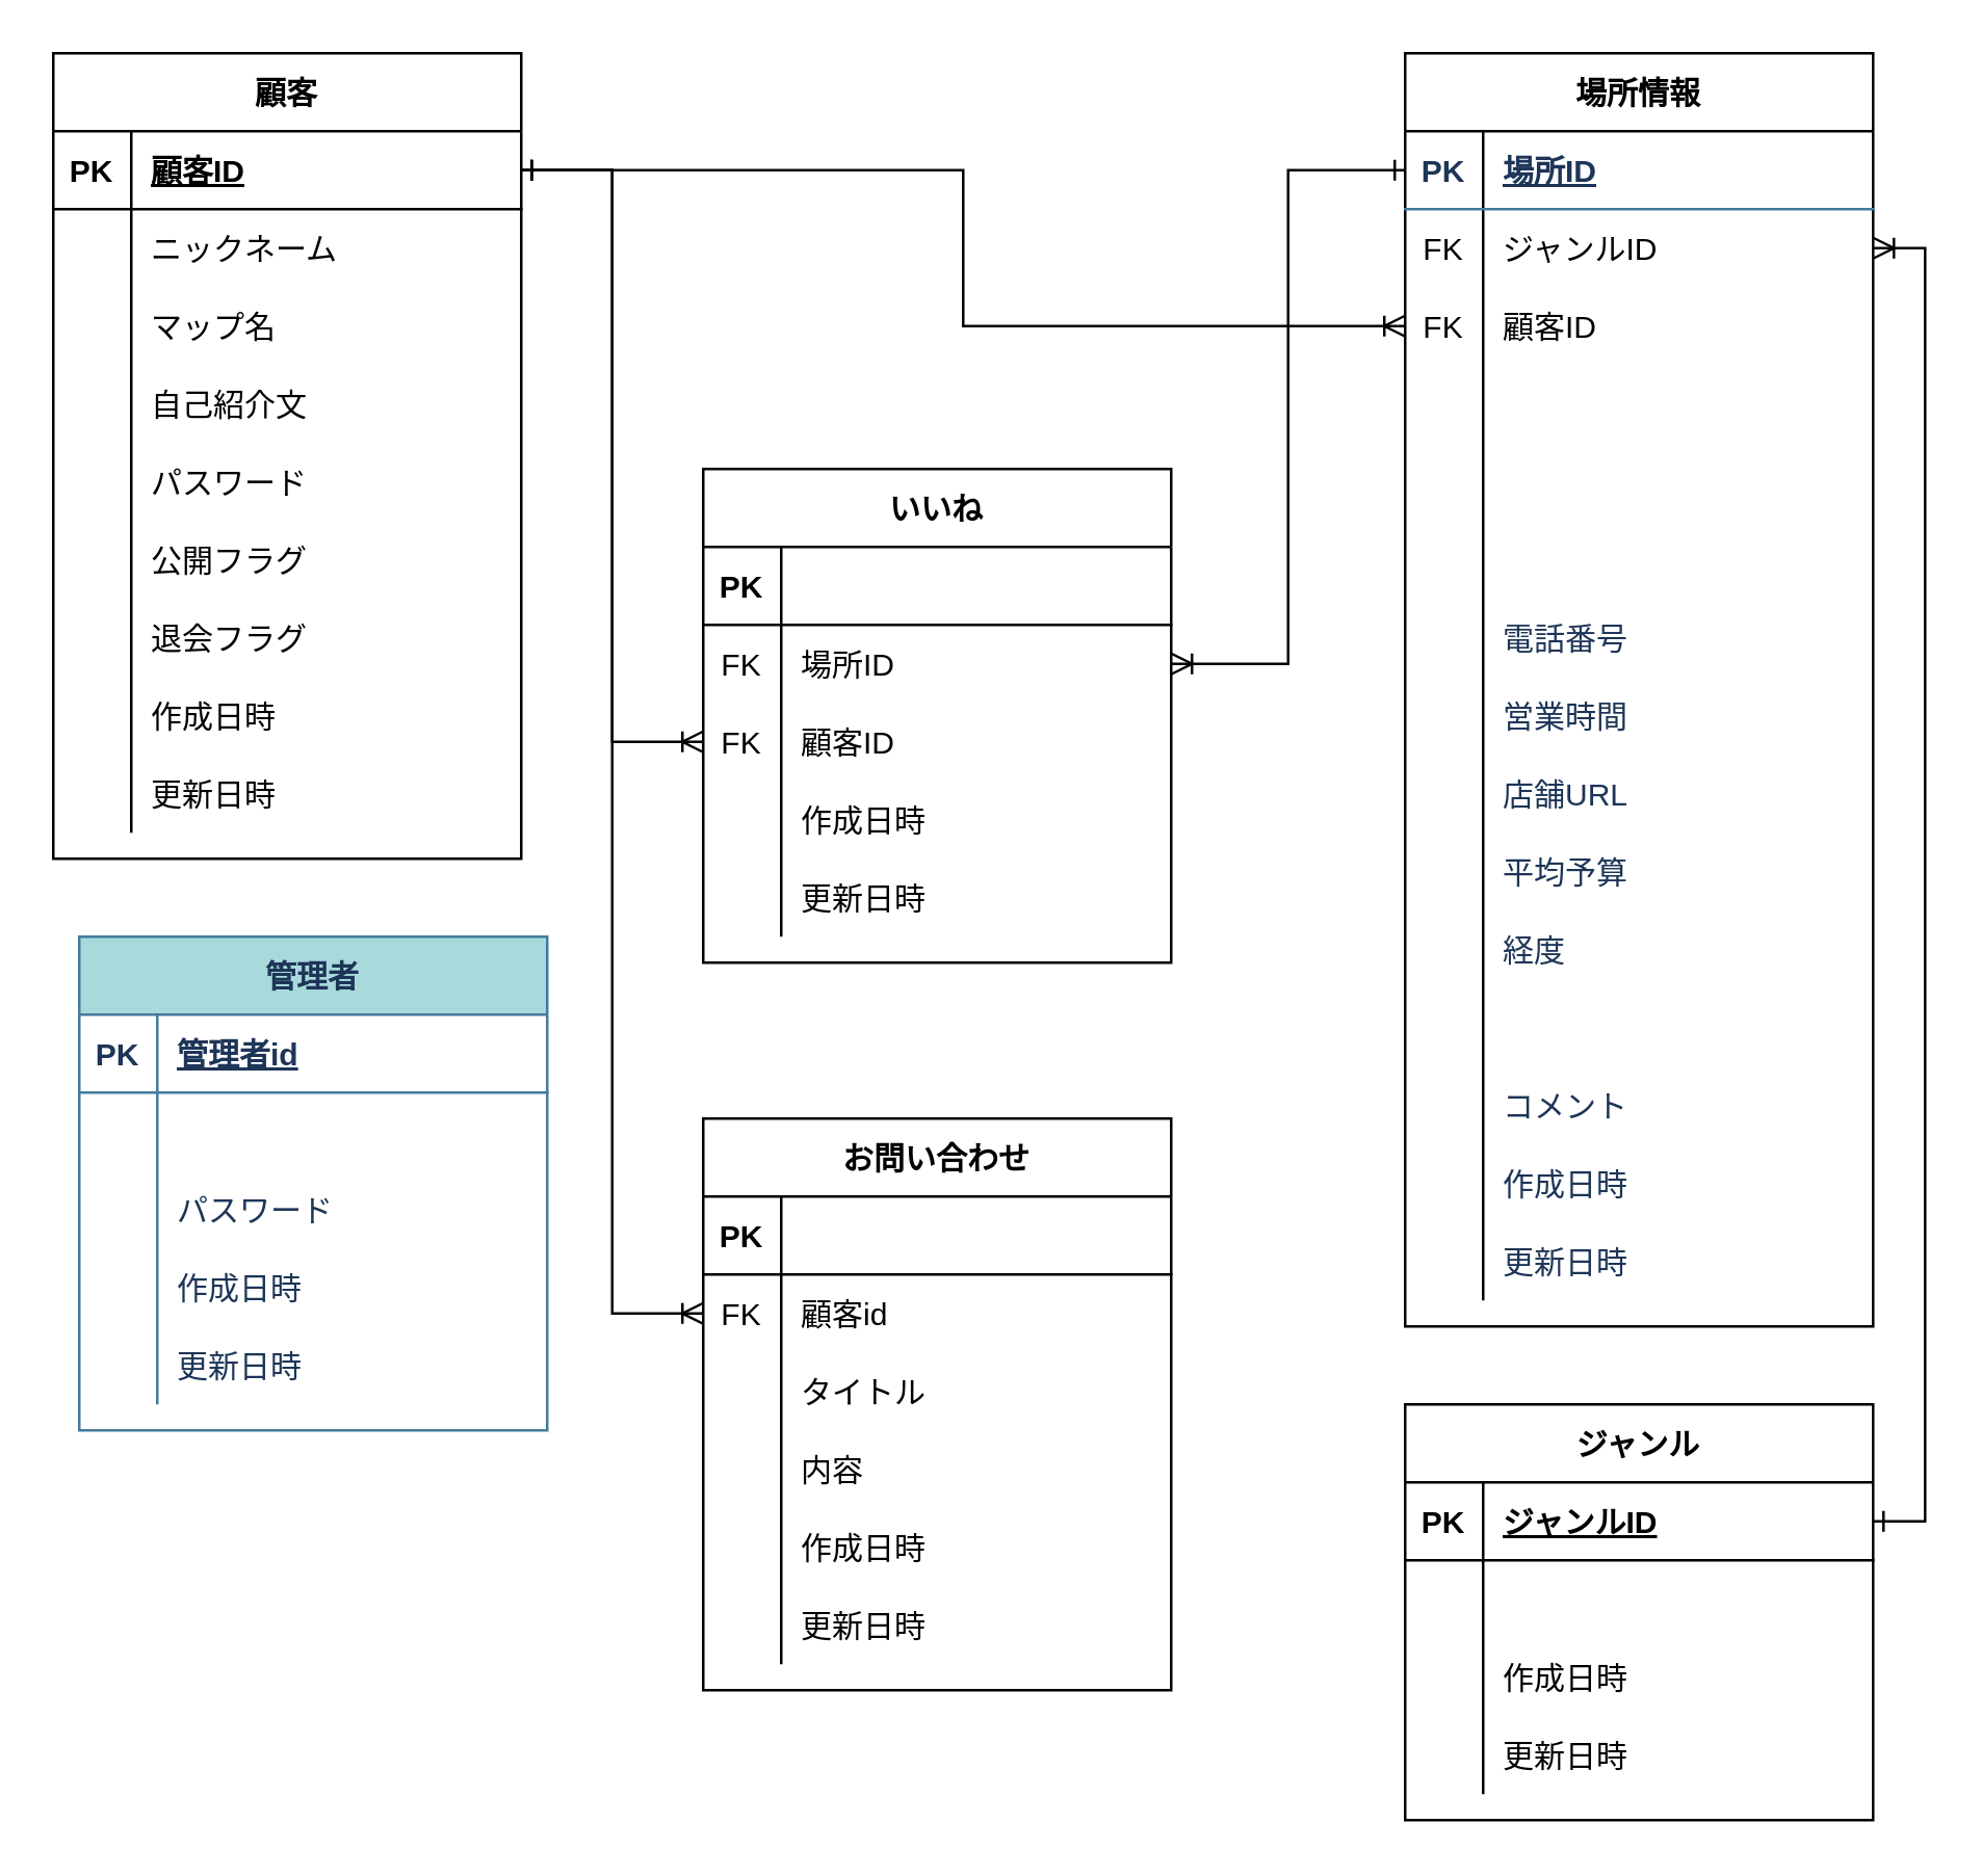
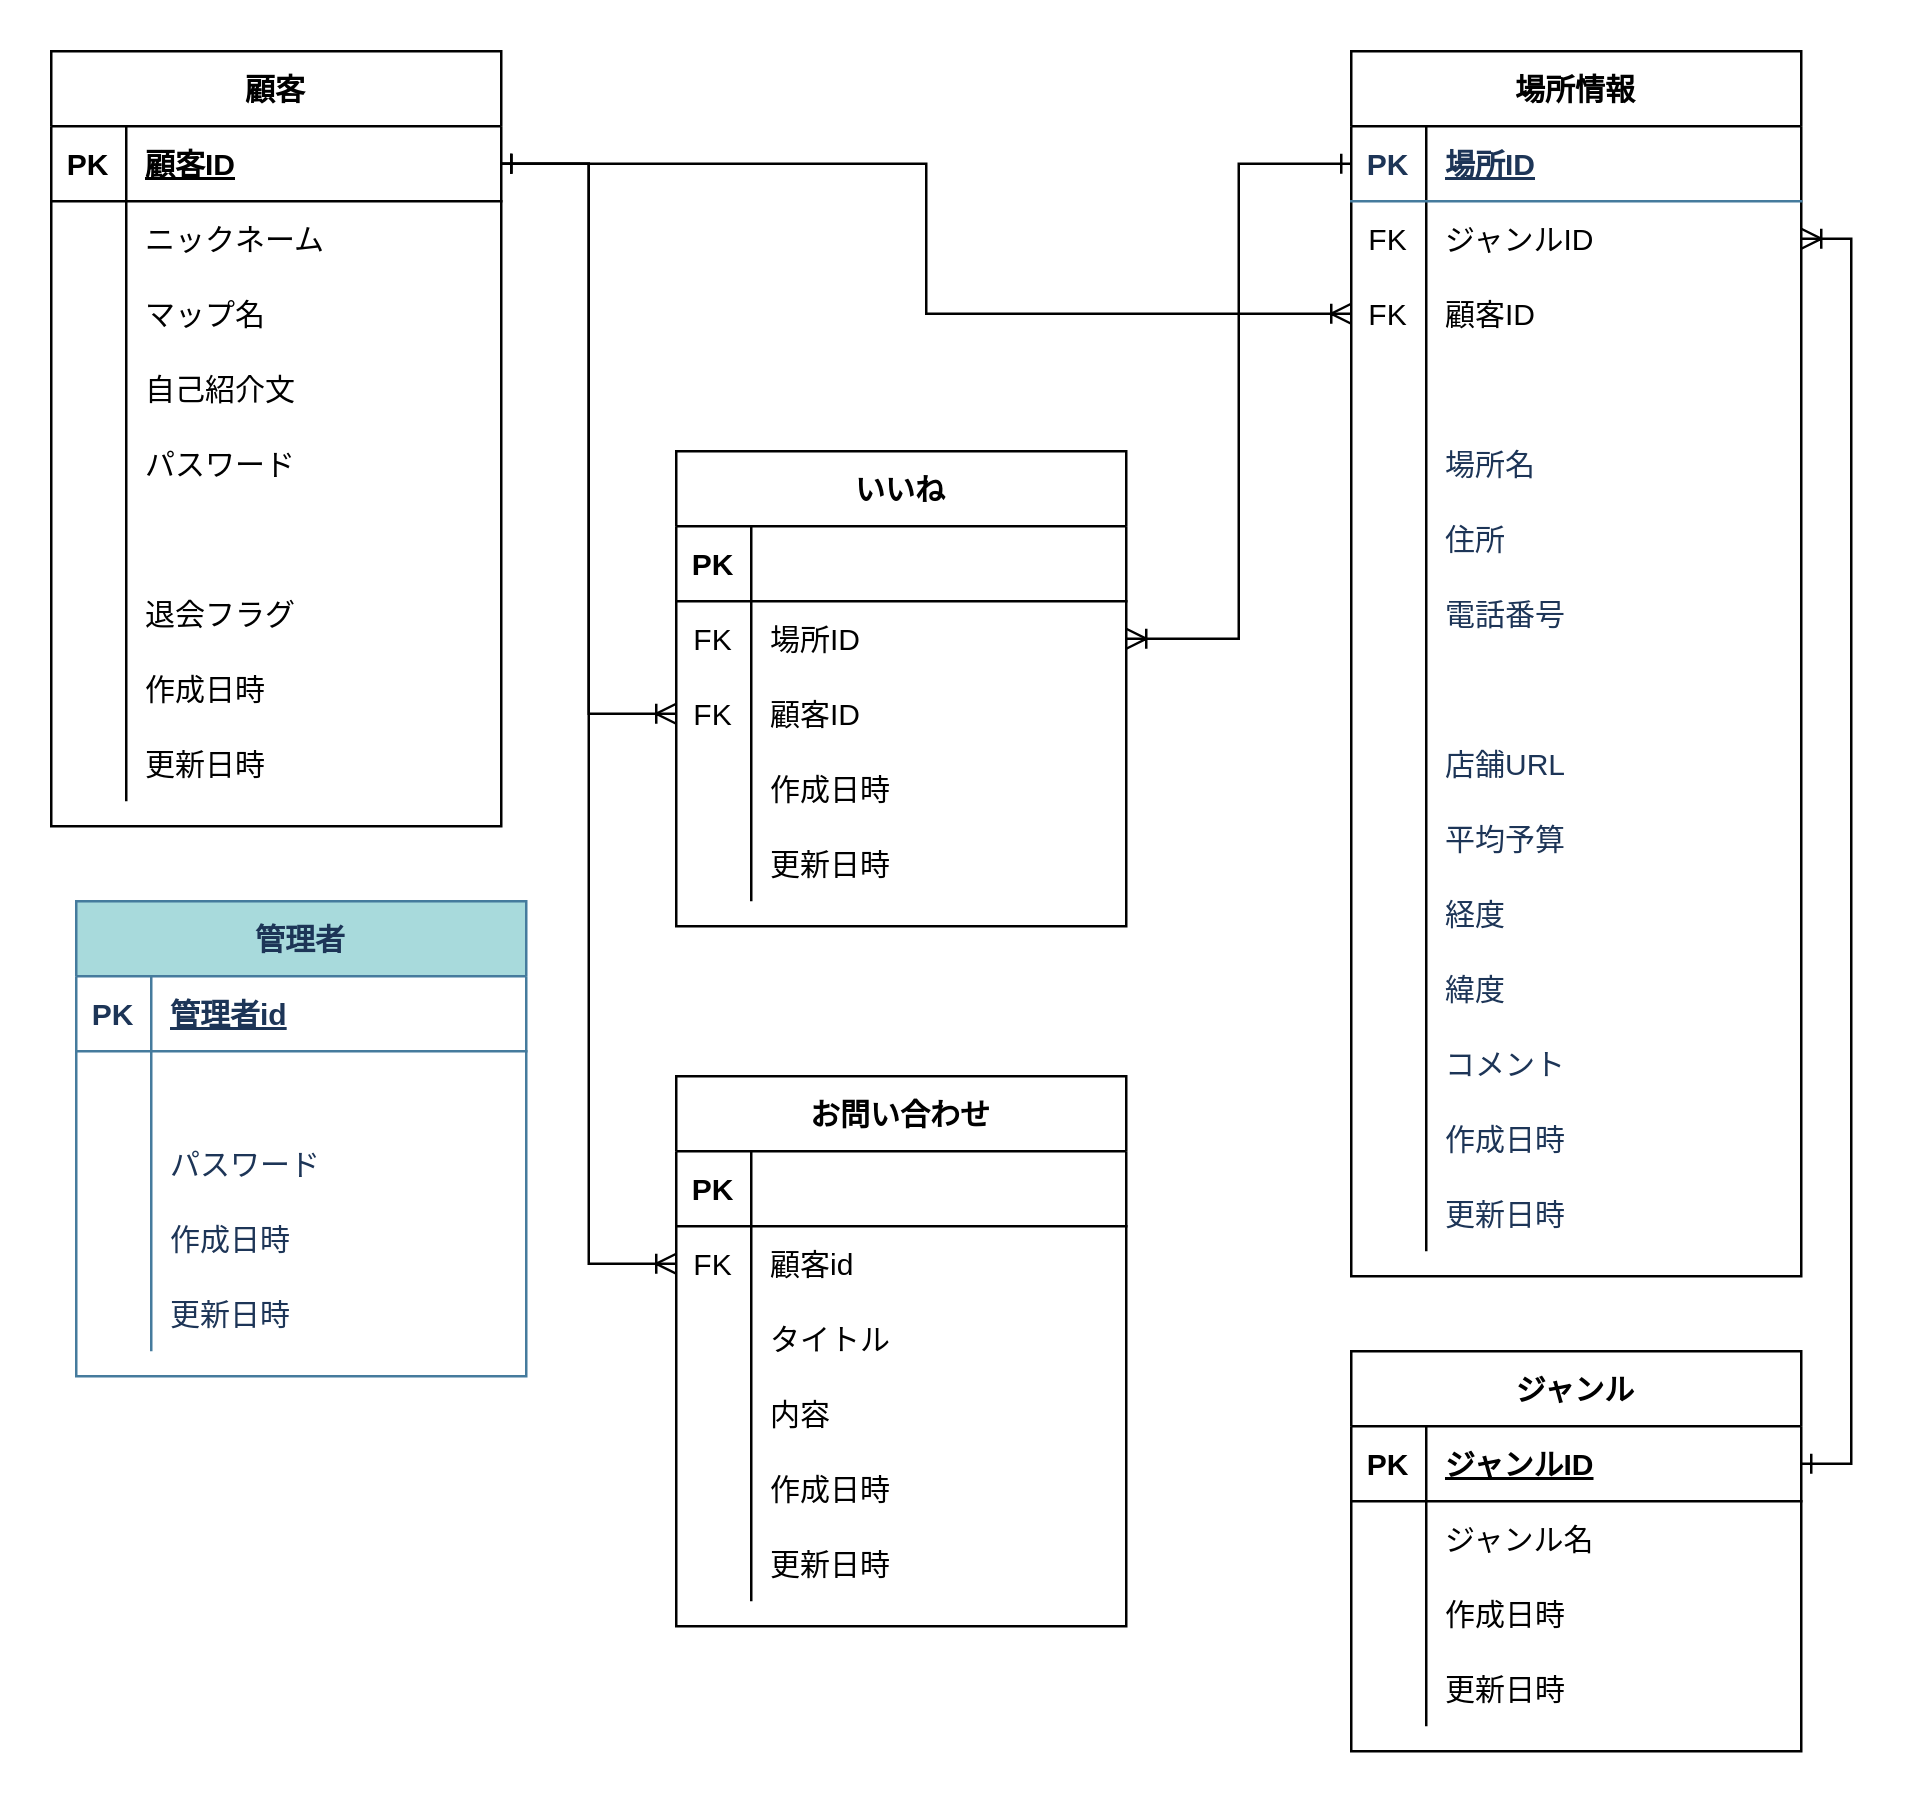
+ <mxCell id="44" value="場所名" style="shape=partialRectangle;connectable=0;fillColor=none;top=0;left=0;bottom=0;right=0;align=left;spacingLeft=6;overflow=hidden;strokeColor=#457B9D;fontColor=#1D3557;" parent="42" vertex="1"><mxGeometry x="30" width="150" height="30" as="geometry" /></mxCell>
- <mxCell id="20" value="公開フラグ" style="shape=partialRectangle;connectable=0;fillColor=none;top=0;left=0;bottom=0;right=0;align=left;spacingLeft=6;overflow=hidden;" parent="18" vertex="1"><mxGeometry x="30" width="150" height="30" as="geometry" /></mxCell>
+ <mxCell id="47" value="住所" style="shape=partialRectangle;connectable=0;fillColor=none;top=0;left=0;bottom=0;right=0;align=left;spacingLeft=6;overflow=hidden;strokeColor=#457B9D;fontColor=#1D3557;" parent="45" vertex="1"><mxGeometry x="30" width="150" height="30" as="geometry" /></mxCell>
- <mxCell id="53" value="営業時間" style="shape=partialRectangle;connectable=0;fillColor=none;top=0;left=0;bottom=0;right=0;align=left;spacingLeft=6;overflow=hidden;strokeColor=#457B9D;fontColor=#1D3557;" parent="51" vertex="1"><mxGeometry x="30" width="150" height="30" as="geometry" /></mxCell>
+ <mxCell id="65" value="緯度" style="shape=partialRectangle;connectable=0;fillColor=none;top=0;left=0;bottom=0;right=0;align=left;spacingLeft=6;overflow=hidden;strokeColor=#457B9D;fontColor=#1D3557;" parent="63" vertex="1"><mxGeometry x="30" width="150" height="30" as="geometry" /></mxCell>
+ <mxCell id="81" value="ジャンル名" style="shape=partialRectangle;connectable=0;fillColor=none;top=0;left=0;bottom=0;right=0;align=left;spacingLeft=6;overflow=hidden;" parent="79" vertex="1"><mxGeometry x="30" width="150" height="30" as="geometry" /></mxCell>
